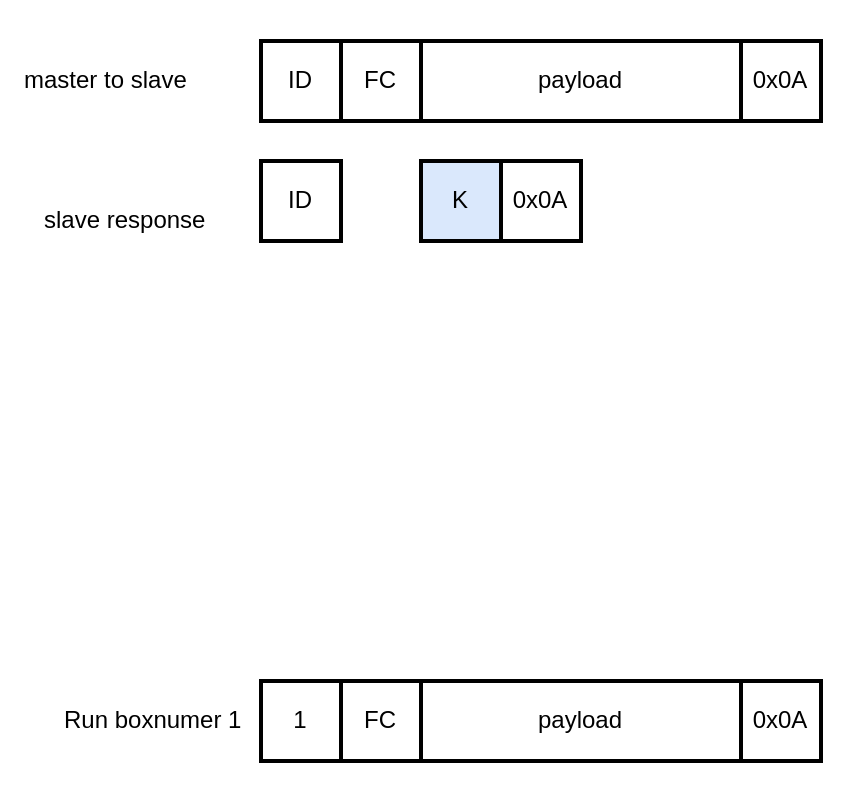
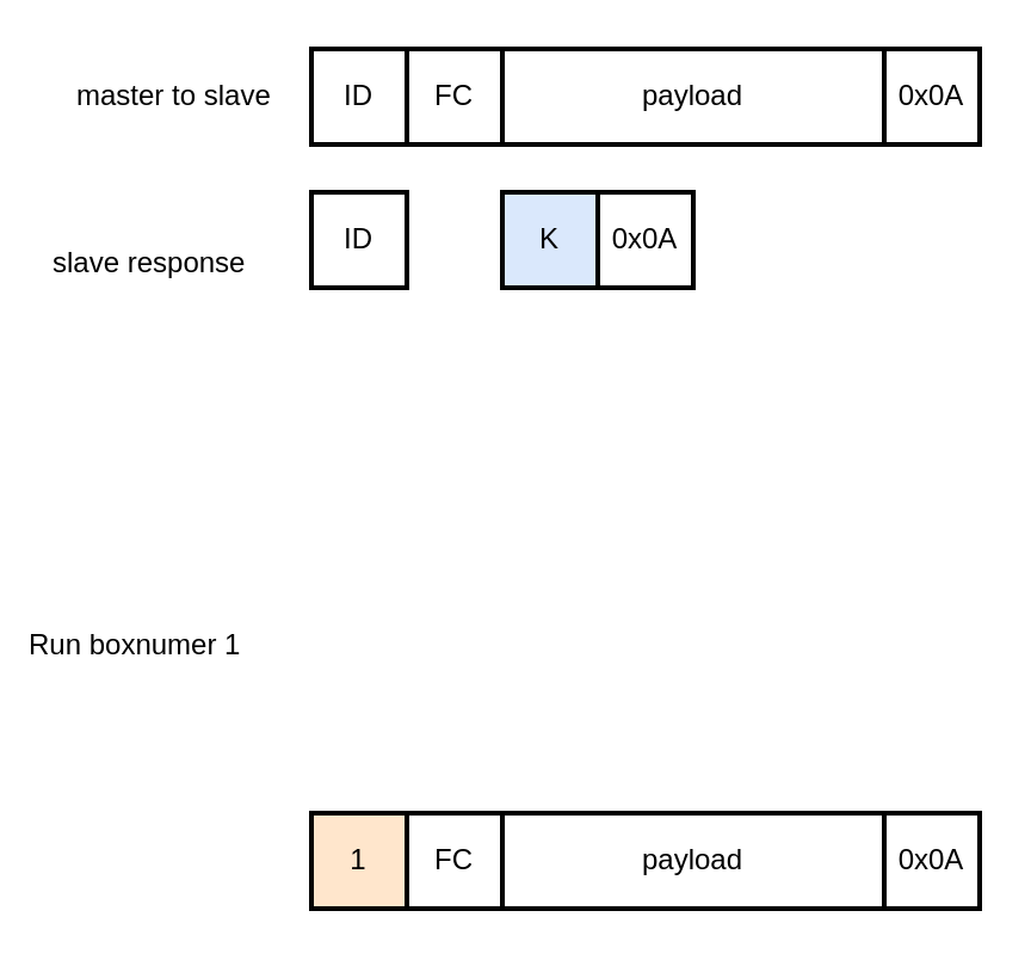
- <mxCell id="6" value="master to slave" style="text;html=1;strokeColor=none;fillColor=none;align=left;verticalAlign=middle;whiteSpace=wrap;rounded=0;" vertex="1" parent="1"><mxGeometry x="10" y="20" width="100" height="40" as="geometry" /></mxCell>
+ <mxCell id="6" value="master to slave" style="text;html=1;strokeColor=none;fillColor=none;align=left;verticalAlign=middle;whiteSpace=wrap;rounded=0;" vertex="1" parent="1"><mxGeometry x="30" y="20" width="100" height="40" as="geometry" /></mxCell>
- <mxCell id="15" value="Run boxnumer 1" style="text;html=1;strokeColor=none;fillColor=none;align=left;verticalAlign=middle;whiteSpace=wrap;rounded=0;" vertex="1" parent="1"><mxGeometry x="30" y="340" width="100" height="40" as="geometry" /></mxCell>
+ <mxCell id="15" value="Run boxnumer 1" style="text;html=1;strokeColor=none;fillColor=none;align=left;verticalAlign=middle;whiteSpace=wrap;rounded=0;" vertex="1" parent="1"><mxGeometry x="10" y="250" width="100" height="40" as="geometry" /></mxCell>
- <mxCell id="11" value="1" style="rounded=0;whiteSpace=wrap;html=1;strokeWidth=2;" vertex="1" parent="1"><mxGeometry x="130" y="340" width="40" height="40" as="geometry" /></mxCell>
+ <mxCell id="11" value="1" style="rounded=0;whiteSpace=wrap;html=1;strokeWidth=2;fillColor=#ffe6cc;" vertex="1" parent="1"><mxGeometry x="130" y="340" width="40" height="40" as="geometry" /></mxCell>
